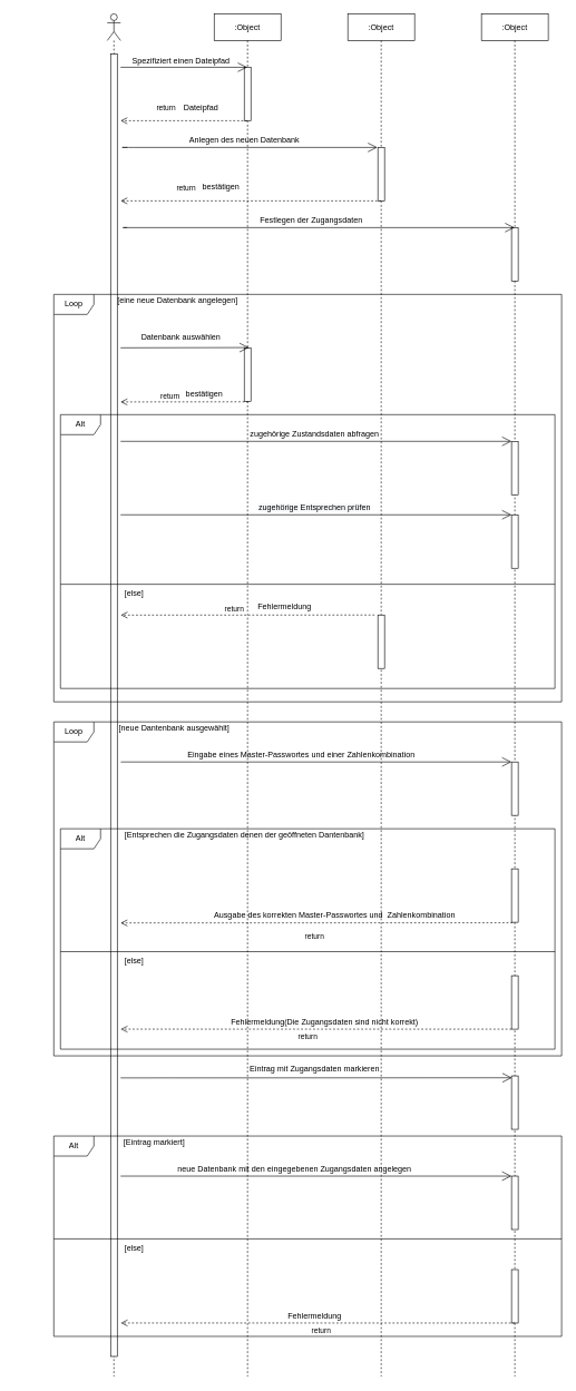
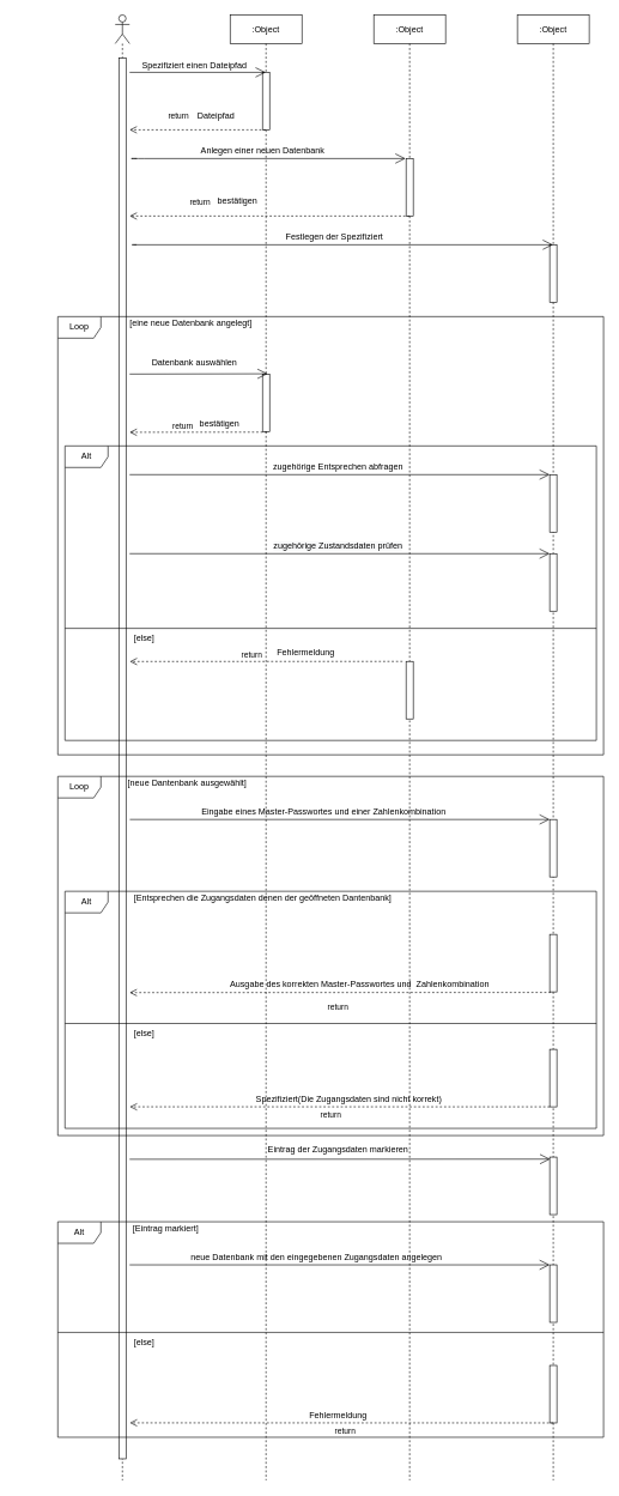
- <mxCell id="18" value="Anlegen des neuen Datenbank" style="text;html=1;align=center;verticalAlign=middle;resizable=0;points=[];autosize=1;" vertex="1" parent="1"><mxGeometry x="270" y="200" width="190" height="20" as="geometry" /></mxCell>
+ <mxCell id="18" value="Anlegen einer neuen Datenbank" style="text;html=1;align=center;verticalAlign=middle;resizable=0;points=[];autosize=1;" vertex="1" parent="1"><mxGeometry x="270" y="200" width="190" height="20" as="geometry" /></mxCell>
- <mxCell id="20" value="Festlegen der Zugangsdaten" style="text;html=1;align=center;verticalAlign=middle;resizable=0;points=[];autosize=1;" vertex="1" parent="1"><mxGeometry x="380" y="320" width="170" height="20" as="geometry" /></mxCell>
+ <mxCell id="20" value="Festlegen der Spezifiziert" style="text;html=1;align=center;verticalAlign=middle;resizable=0;points=[];autosize=1;" vertex="1" parent="1"><mxGeometry x="380" y="320" width="170" height="20" as="geometry" /></mxCell>
- <mxCell id="26" value="&amp;nbsp; &amp;nbsp; &amp;nbsp; &amp;nbsp; &amp;nbsp; &amp;nbsp; &amp;nbsp; &amp;nbsp; &amp;nbsp; &amp;nbsp; &amp;nbsp; &amp;nbsp; &amp;nbsp; &amp;nbsp; &amp;nbsp; &amp;nbsp; &amp;nbsp; &amp;nbsp; &amp;nbsp; &amp;nbsp; &amp;nbsp; &amp;nbsp; &amp;nbsp;[eine neue Datenbank angelegen]" style="text;html=1;align=center;verticalAlign=middle;resizable=0;points=[];autosize=1;" vertex="1" parent="1"><mxGeometry x="20" y="440" width="340" height="20" as="geometry" /></mxCell>
+ <mxCell id="26" value="&amp;nbsp; &amp;nbsp; &amp;nbsp; &amp;nbsp; &amp;nbsp; &amp;nbsp; &amp;nbsp; &amp;nbsp; &amp;nbsp; &amp;nbsp; &amp;nbsp; &amp;nbsp; &amp;nbsp; &amp;nbsp; &amp;nbsp; &amp;nbsp; &amp;nbsp; &amp;nbsp; &amp;nbsp; &amp;nbsp; &amp;nbsp; &amp;nbsp; &amp;nbsp;[eine neue Datenbank angelegt]" style="text;html=1;align=center;verticalAlign=middle;resizable=0;points=[];autosize=1;" vertex="1" parent="1"><mxGeometry x="20" y="440" width="340" height="20" as="geometry" /></mxCell>
- <mxCell id="33" value="zugehörige Zustandsdaten abfragen" style="text;html=1;align=center;verticalAlign=middle;resizable=0;points=[];autosize=1;" vertex="1" parent="1"><mxGeometry x="365" y="640" width="210" height="20" as="geometry" /></mxCell>
+ <mxCell id="33" value="zugehörige Entsprechen abfragen" style="text;html=1;align=center;verticalAlign=middle;resizable=0;points=[];autosize=1;" vertex="1" parent="1"><mxGeometry x="365" y="640" width="210" height="20" as="geometry" /></mxCell>
- <mxCell id="34" value="&lt;span style=&quot;color: rgb(0 , 0 , 0) ; font-family: &amp;#34;helvetica&amp;#34; ; font-size: 12px ; font-style: normal ; font-weight: 400 ; letter-spacing: normal ; text-align: center ; text-indent: 0px ; text-transform: none ; word-spacing: 0px ; background-color: rgb(248 , 249 , 250) ; display: inline ; float: none&quot;&gt;zugehörige Entsprechen prüfen&lt;/span&gt;" style="text;html=1;align=center;verticalAlign=middle;resizable=0;points=[];autosize=1;" vertex="1" parent="1"><mxGeometry x="375" y="750" width="190" height="20" as="geometry" /></mxCell>
+ <mxCell id="34" value="&lt;span style=&quot;color: rgb(0 , 0 , 0) ; font-family: &amp;#34;helvetica&amp;#34; ; font-size: 12px ; font-style: normal ; font-weight: 400 ; letter-spacing: normal ; text-align: center ; text-indent: 0px ; text-transform: none ; word-spacing: 0px ; background-color: rgb(248 , 249 , 250) ; display: inline ; float: none&quot;&gt;zugehörige Zustandsdaten prüfen&lt;/span&gt;" style="text;html=1;align=center;verticalAlign=middle;resizable=0;points=[];autosize=1;" vertex="1" parent="1"><mxGeometry x="375" y="750" width="190" height="20" as="geometry" /></mxCell>
- <mxCell id="55" value="Fehlermeldung(Die Zugangsdaten sind nicht korrekt)" style="text;html=1;align=center;verticalAlign=middle;resizable=0;points=[];autosize=1;" vertex="1" parent="1"><mxGeometry x="335" y="1520" width="300" height="20" as="geometry" /></mxCell>
+ <mxCell id="55" value="Spezifiziert(Die Zugangsdaten sind nicht korrekt)" style="text;html=1;align=center;verticalAlign=middle;resizable=0;points=[];autosize=1;" vertex="1" parent="1"><mxGeometry x="335" y="1520" width="300" height="20" as="geometry" /></mxCell>
- <mxCell id="57" value="Eintrag mit Zugangsdaten markieren" style="text;html=1;align=center;verticalAlign=middle;resizable=0;points=[];autosize=1;" vertex="1" parent="1"><mxGeometry x="365" y="1590" width="210" height="20" as="geometry" /></mxCell>
+ <mxCell id="57" value="Eintrag der Zugangsdaten markieren" style="text;html=1;align=center;verticalAlign=middle;resizable=0;points=[];autosize=1;" vertex="1" parent="1"><mxGeometry x="365" y="1590" width="210" height="20" as="geometry" /></mxCell>
